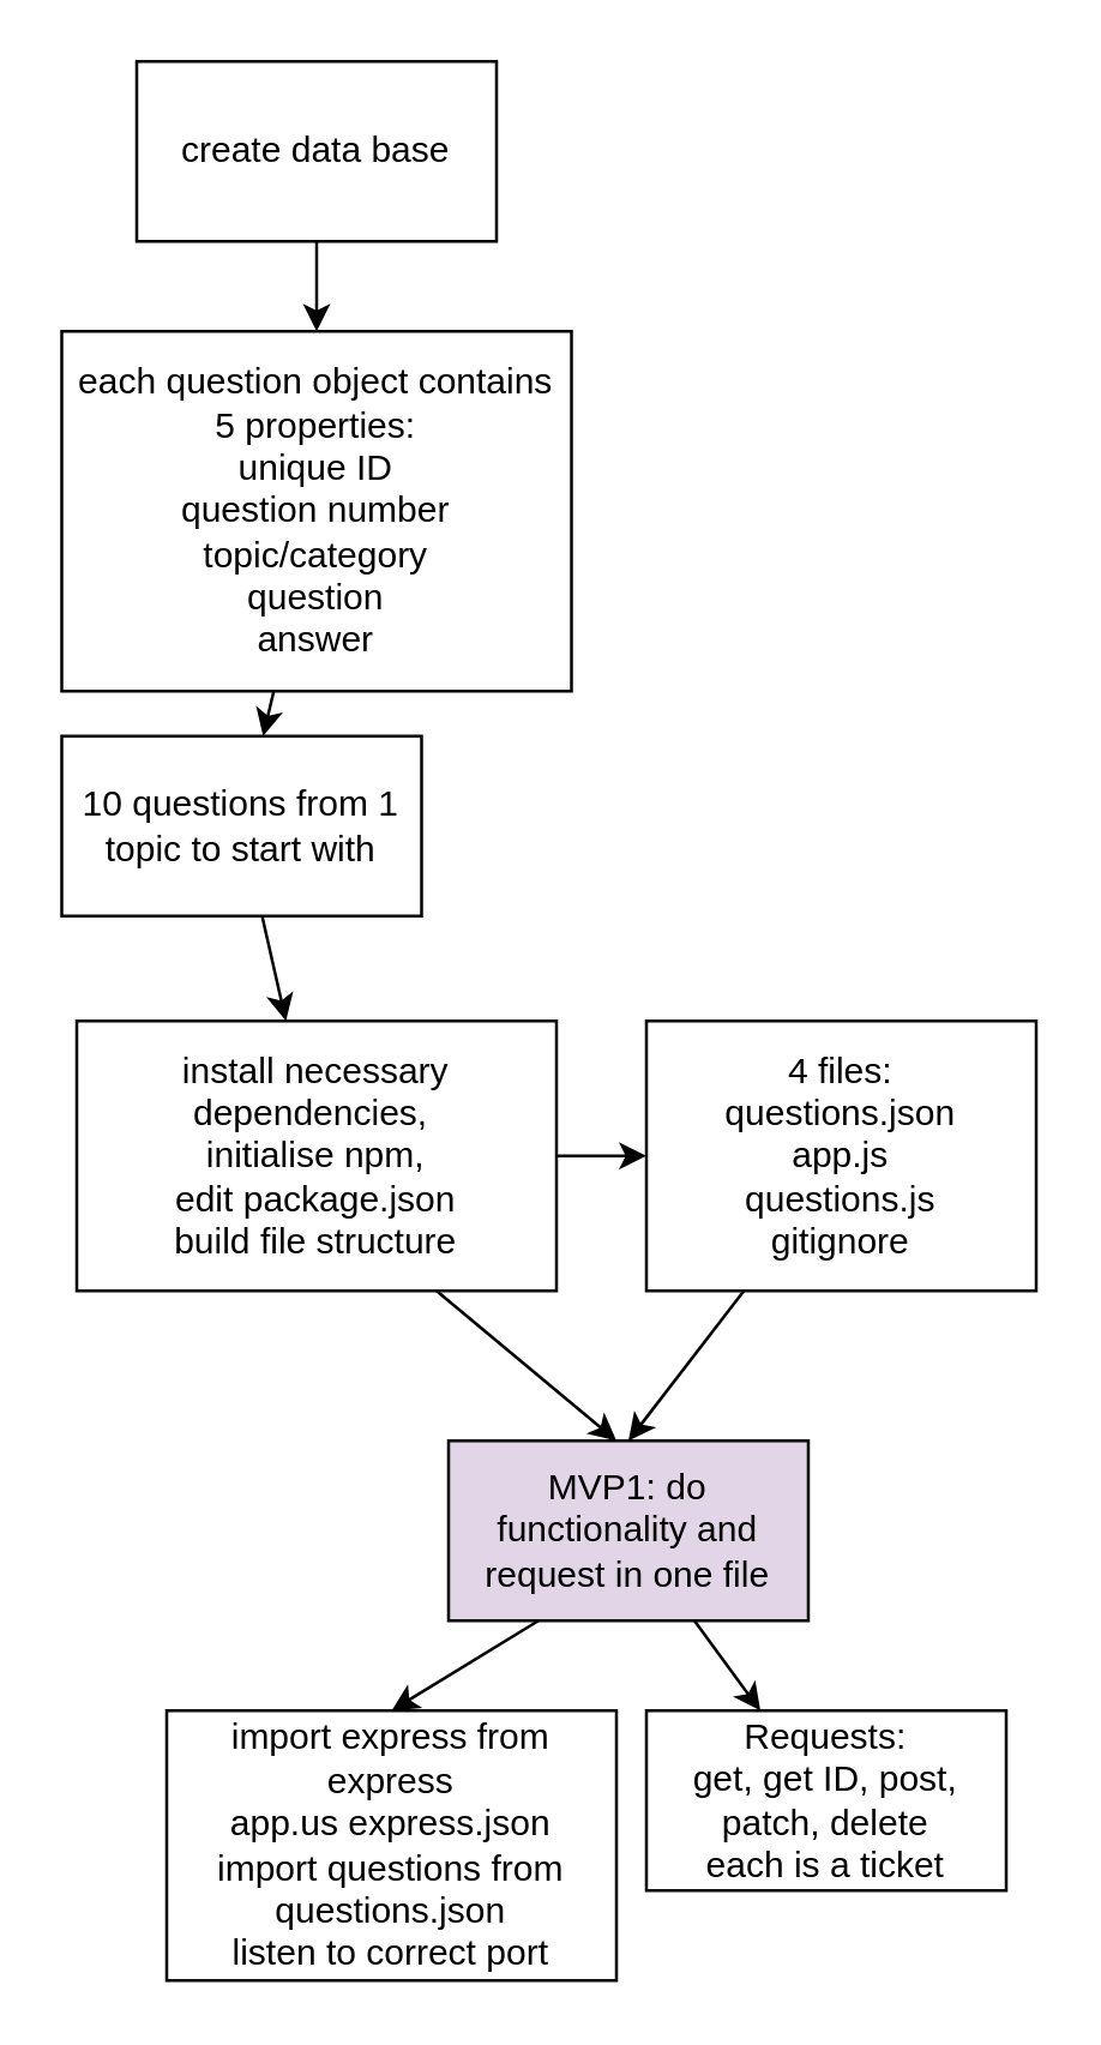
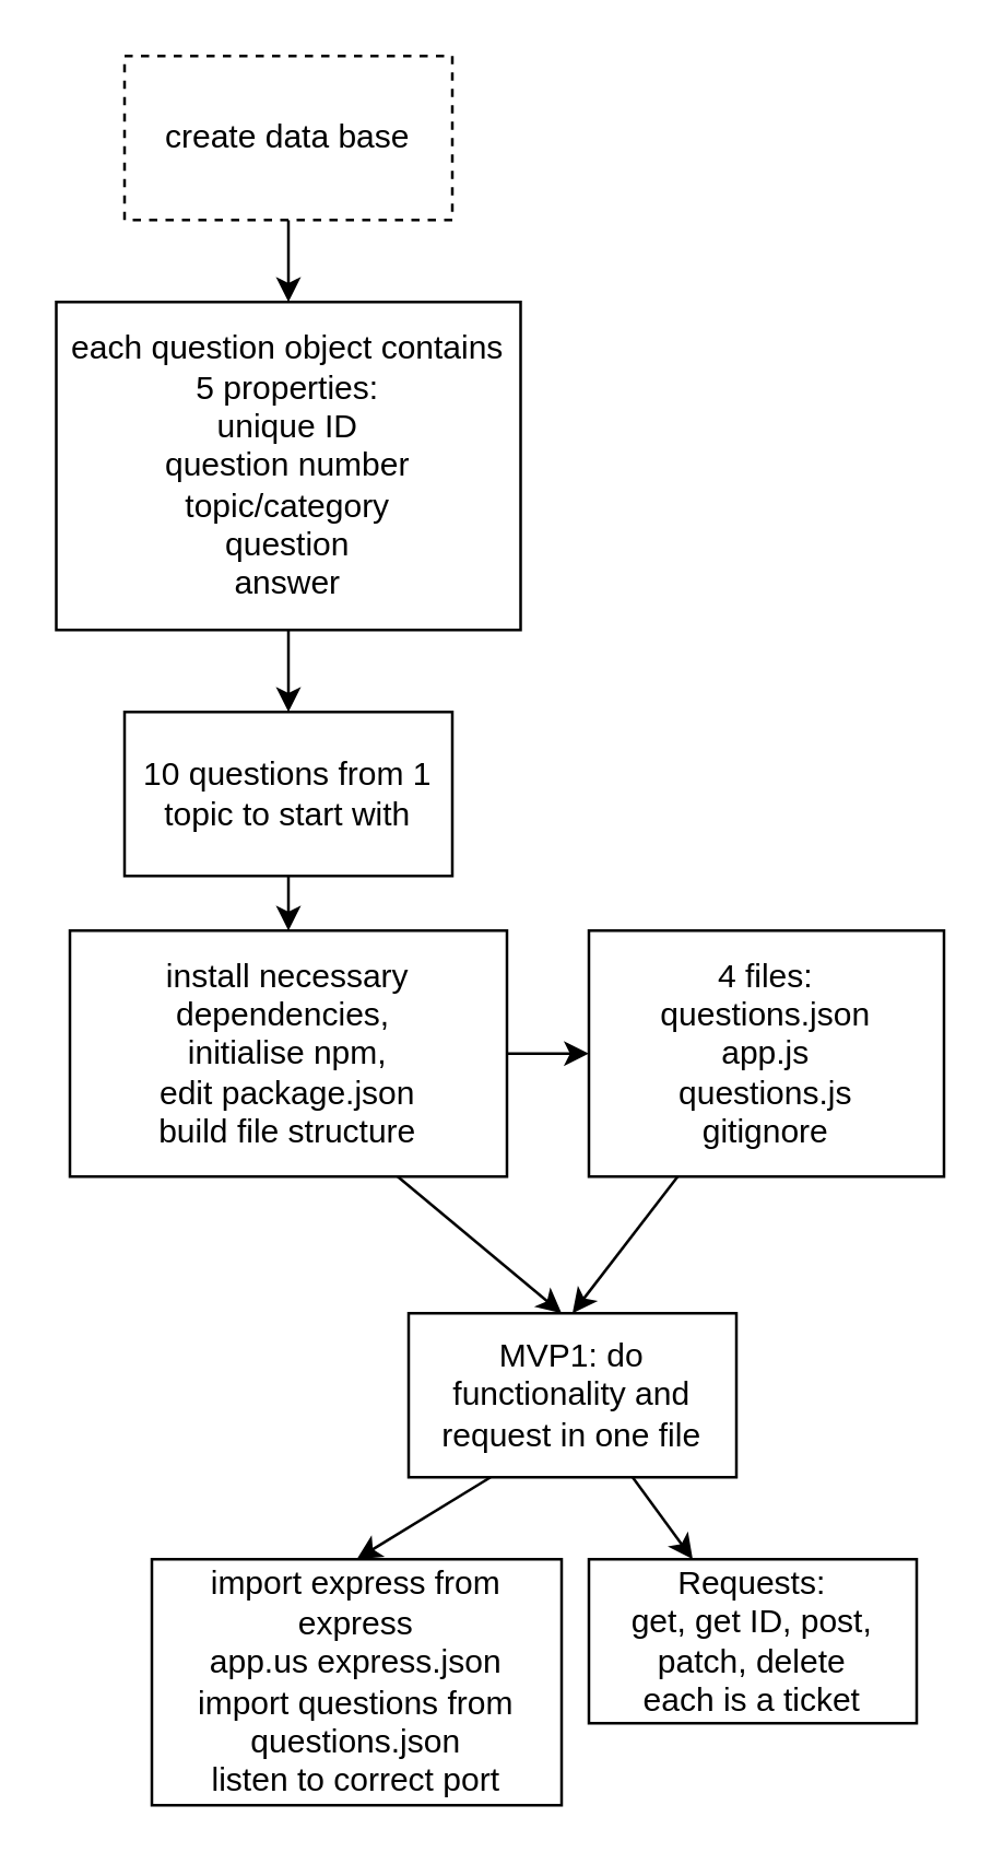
- <mxCell id="3" value="create data base" style="rounded=0;whiteSpace=wrap;html=1;" vertex="1" parent="1"><mxGeometry x="45" y="20" width="120" height="60" as="geometry" /></mxCell>
+ <mxCell id="3" value="create data base" style="rounded=0;whiteSpace=wrap;html=1;dashed=1;" vertex="1" parent="1"><mxGeometry x="45" y="20" width="120" height="60" as="geometry" /></mxCell>
- <mxCell id="9" value="10 questions from 1 topic to start with" style="rounded=0;whiteSpace=wrap;html=1;" vertex="1" parent="1"><mxGeometry x="20" y="245" width="120" height="60" as="geometry" /></mxCell>
+ <mxCell id="9" value="10 questions from 1 topic to start with" style="rounded=0;whiteSpace=wrap;html=1;" vertex="1" parent="1"><mxGeometry x="45" y="260" width="120" height="60" as="geometry" /></mxCell>
- <mxCell id="15" value="MVP1: do functionality and request in one file" style="rounded=0;whiteSpace=wrap;html=1;fillColor=#e1d5e7;" vertex="1" parent="1"><mxGeometry x="149" y="480" width="120" height="60" as="geometry" /></mxCell>
+ <mxCell id="15" value="MVP1: do functionality and request in one file" style="rounded=0;whiteSpace=wrap;html=1;" vertex="1" parent="1"><mxGeometry x="149" y="480" width="120" height="60" as="geometry" /></mxCell>
